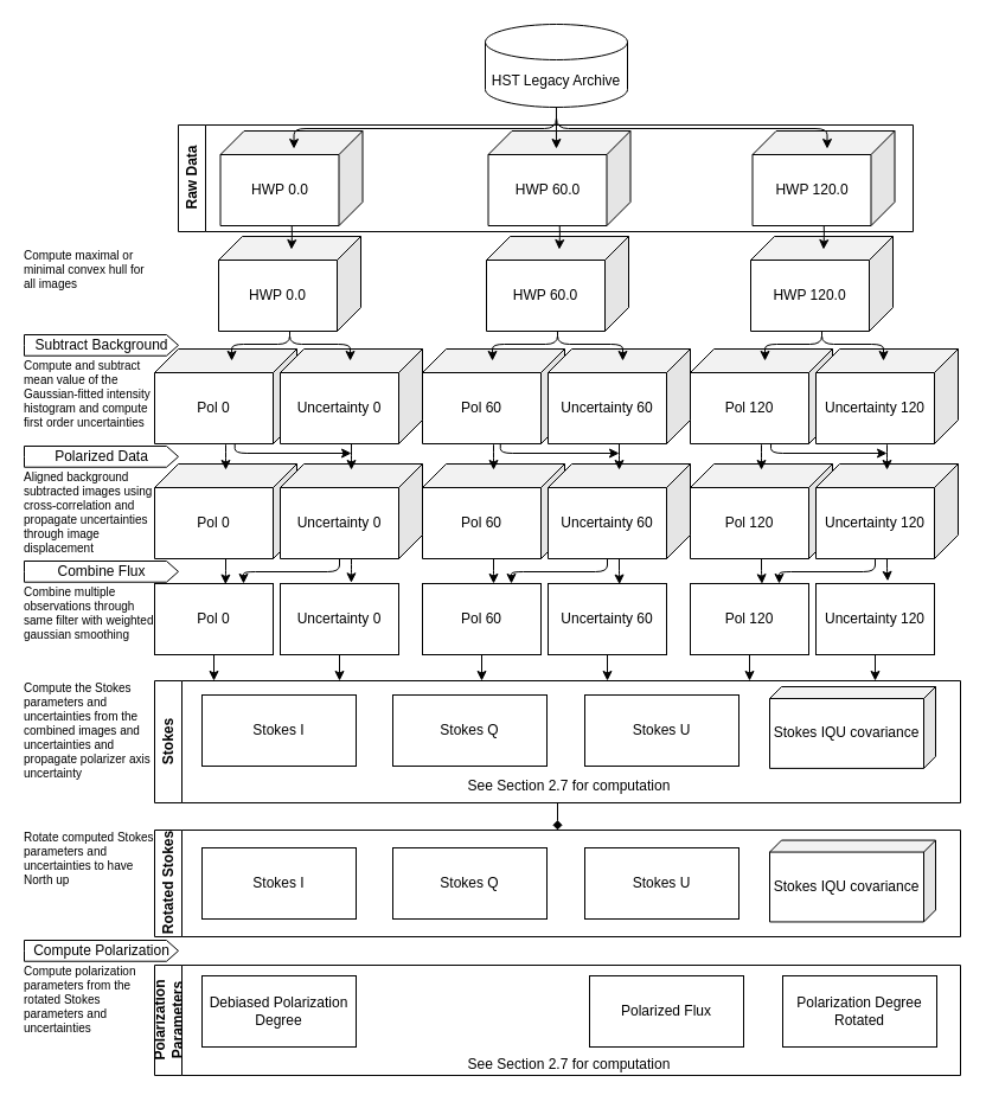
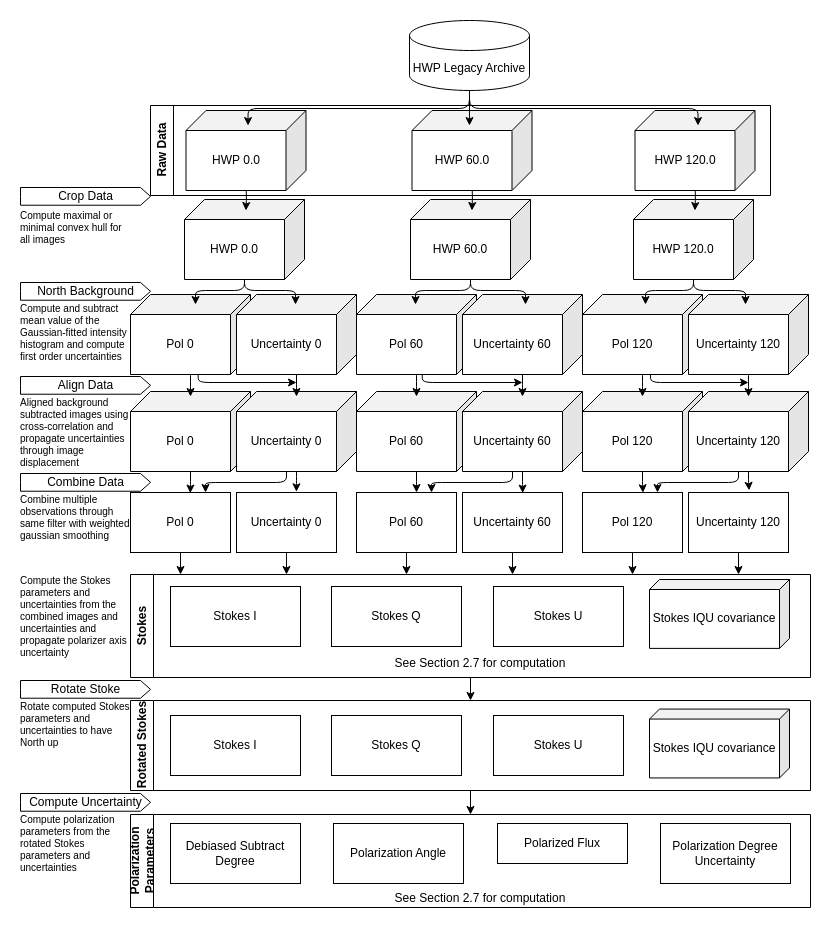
- <mxCell id="3" value="HST Legacy Archive" style="shape=cylinder3;whiteSpace=wrap;html=1;boundedLbl=1;backgroundOutline=1;size=15;" parent="1" vertex="1"><mxGeometry x="409" y="20" width="120" height="70" as="geometry" /></mxCell>
+ <mxCell id="3" value="HWP Legacy Archive" style="shape=cylinder3;whiteSpace=wrap;html=1;boundedLbl=1;backgroundOutline=1;size=15;" parent="1" vertex="1"><mxGeometry x="409" y="20" width="120" height="70" as="geometry" /></mxCell>
+ <mxCell id="60" value="Crop Data" style="html=1;shadow=0;dashed=0;align=center;verticalAlign=middle;shape=mxgraph.arrows2.arrow;dy=0;dx=10;notch=0;sketch=0;fillColor=default;" parent="1" vertex="1"><mxGeometry x="20" y="187" width="130" height="17.716" as="geometry" /></mxCell>
- <mxCell id="61" value="Subtract Background" style="html=1;shadow=0;dashed=0;align=center;verticalAlign=middle;shape=mxgraph.arrows2.arrow;dy=0;dx=10;notch=0;sketch=0;fillColor=default;" parent="1" vertex="1"><mxGeometry x="20" y="282" width="130" height="17.716" as="geometry" /></mxCell>
+ <mxCell id="61" value="North Background" style="html=1;shadow=0;dashed=0;align=center;verticalAlign=middle;shape=mxgraph.arrows2.arrow;dy=0;dx=10;notch=0;sketch=0;fillColor=default;" parent="1" vertex="1"><mxGeometry x="20" y="282" width="130" height="17.716" as="geometry" /></mxCell>
- <mxCell id="62" value="Polarized Data" style="html=1;shadow=0;dashed=0;align=center;verticalAlign=middle;shape=mxgraph.arrows2.arrow;dy=0;dx=10;notch=0;sketch=0;fillColor=default;" parent="1" vertex="1"><mxGeometry x="20" y="376" width="130" height="17.716" as="geometry" /></mxCell>
+ <mxCell id="62" value="Align Data" style="html=1;shadow=0;dashed=0;align=center;verticalAlign=middle;shape=mxgraph.arrows2.arrow;dy=0;dx=10;notch=0;sketch=0;fillColor=default;" parent="1" vertex="1"><mxGeometry x="20" y="376" width="130" height="17.716" as="geometry" /></mxCell>
- <mxCell id="63" value="Combine Flux" style="html=1;shadow=0;dashed=0;align=center;verticalAlign=middle;shape=mxgraph.arrows2.arrow;dy=0;dx=10;notch=0;sketch=0;fillColor=default;" parent="1" vertex="1"><mxGeometry x="20" y="473" width="130" height="17.716" as="geometry" /></mxCell>
+ <mxCell id="63" value="Combine Data" style="html=1;shadow=0;dashed=0;align=center;verticalAlign=middle;shape=mxgraph.arrows2.arrow;dy=0;dx=10;notch=0;sketch=0;fillColor=default;" parent="1" vertex="1"><mxGeometry x="20" y="473" width="130" height="17.716" as="geometry" /></mxCell>
+ <mxCell id="78" value="Rotate Stoke" style="html=1;shadow=0;dashed=0;align=center;verticalAlign=middle;shape=mxgraph.arrows2.arrow;dy=0;dx=10;notch=0;sketch=0;fillColor=default;" parent="1" vertex="1"><mxGeometry x="20" y="680" width="130" height="17.716" as="geometry" /></mxCell>
- <mxCell id="65" style="edgeStyle=none;html=1;entryX=0.5;entryY=0;entryDx=0;entryDy=0;elbow=vertical;endArrow=diamond;" parent="1" source="66" target="73" edge="1"><mxGeometry relative="1" as="geometry" /></mxCell>
+ <mxCell id="65" style="edgeStyle=none;html=1;entryX=0.5;entryY=0;entryDx=0;entryDy=0;elbow=vertical;" parent="1" source="66" target="73" edge="1"><mxGeometry relative="1" as="geometry" /></mxCell>
+ <mxCell id="72" style="edgeStyle=none;html=1;entryX=0.5;entryY=0;entryDx=0;entryDy=0;elbow=vertical;" parent="1" source="73" target="79" edge="1"><mxGeometry relative="1" as="geometry" /></mxCell>
- <mxCell id="85" value="Compute Polarization" style="html=1;shadow=0;dashed=0;align=center;verticalAlign=middle;shape=mxgraph.arrows2.arrow;dy=0;dx=10;notch=0;sketch=0;fillColor=default;" parent="1" vertex="1"><mxGeometry x="20" y="793" width="130" height="17.716" as="geometry" /></mxCell>
+ <mxCell id="85" value="Compute Uncertainty" style="html=1;shadow=0;dashed=0;align=center;verticalAlign=middle;shape=mxgraph.arrows2.arrow;dy=0;dx=10;notch=0;sketch=0;fillColor=default;" parent="1" vertex="1"><mxGeometry x="20" y="793" width="130" height="17.716" as="geometry" /></mxCell>
- <mxCell id="80" value="Debiased Polarization Degree" style="rounded=0;whiteSpace=wrap;html=1;shadow=0;sketch=0;fillColor=default;" parent="79" vertex="1"><mxGeometry x="40" y="9" width="130" height="60" as="geometry" /></mxCell>
+ <mxCell id="80" value="Debiased Subtract Degree" style="rounded=0;whiteSpace=wrap;html=1;shadow=0;sketch=0;fillColor=default;" parent="79" vertex="1"><mxGeometry x="40" y="9" width="130" height="60" as="geometry" /></mxCell>
+ <mxCell id="81" value="Polarization Angle" style="rounded=0;whiteSpace=wrap;html=1;shadow=0;sketch=0;fillColor=default;" parent="79" vertex="1"><mxGeometry x="203" y="9" width="130" height="60" as="geometry" /></mxCell>
- <mxCell id="82" value="Polarized Flux" style="rounded=0;whiteSpace=wrap;html=1;shadow=0;sketch=0;fillColor=default;" parent="79" vertex="1"><mxGeometry x="367" y="9" width="130" height="60" as="geometry" /></mxCell>
+ <mxCell id="82" value="Polarized Flux" style="rounded=0;whiteSpace=wrap;html=1;shadow=0;sketch=0;fillColor=default;" parent="79" vertex="1"><mxGeometry x="367" y="9" width="130" height="40" as="geometry" /></mxCell>
- <mxCell id="83" value="Polarization Degree Rotated" style="rounded=0;whiteSpace=wrap;html=1;shadow=0;sketch=0;fillColor=default;" parent="79" vertex="1"><mxGeometry x="530" y="9" width="130" height="60" as="geometry" /></mxCell>
+ <mxCell id="83" value="Polarization Degree Uncertainty" style="rounded=0;whiteSpace=wrap;html=1;shadow=0;sketch=0;fillColor=default;" parent="79" vertex="1"><mxGeometry x="530" y="9" width="130" height="60" as="geometry" /></mxCell>
